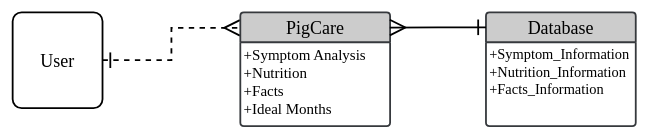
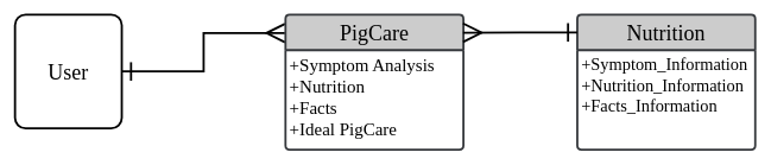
- <mxCell id="6" value="&lt;font style=&quot;font-size: 30px;&quot;&gt;Database&lt;/font&gt;" style="swimlane;childLayout=stackLayout;horizontal=1;startSize=50;horizontalStack=0;rounded=1;fontSize=14;fontStyle=0;strokeWidth=3;resizeParent=0;resizeLast=1;shadow=0;dashed=0;align=center;arcSize=4;whiteSpace=wrap;html=1;fillColor=#cccccc;strokeColor=#36393d;fontFamily=Times New Roman;" vertex="1" parent="1"><mxGeometry x="810" y="20" width="250" height="190" as="geometry" /></mxCell>
+ <mxCell id="6" value="&lt;font style=&quot;font-size: 30px;&quot;&gt;Nutrition&lt;/font&gt;" style="swimlane;childLayout=stackLayout;horizontal=1;startSize=50;horizontalStack=0;rounded=1;fontSize=14;fontStyle=0;strokeWidth=3;resizeParent=0;resizeLast=1;shadow=0;dashed=0;align=center;arcSize=4;whiteSpace=wrap;html=1;fillColor=#cccccc;strokeColor=#36393d;fontFamily=Times New Roman;" vertex="1" parent="1"><mxGeometry x="810" y="20" width="250" height="190" as="geometry" /></mxCell>
- <mxCell id="2" style="edgeStyle=orthogonalEdgeStyle;rounded=0;orthogonalLoop=1;jettySize=auto;html=1;exitX=1;exitY=0.5;exitDx=0;exitDy=0;entryX=-0.003;entryY=0.137;entryDx=0;entryDy=0;entryPerimeter=0;startArrow=ERone;startFill=0;endArrow=ERmany;endFill=0;endSize=22;startSize=22;strokeWidth=3;dashed=1;" edge="1" parent="1" source="3" target="4"><mxGeometry relative="1" as="geometry" /></mxCell>
+ <mxCell id="2" style="edgeStyle=orthogonalEdgeStyle;rounded=0;orthogonalLoop=1;jettySize=auto;html=1;exitX=1;exitY=0.5;exitDx=0;exitDy=0;entryX=-0.003;entryY=0.137;entryDx=0;entryDy=0;entryPerimeter=0;startArrow=ERone;startFill=0;endArrow=ERmany;endFill=0;endSize=22;startSize=22;strokeWidth=3;" edge="1" parent="1" source="3" target="4"><mxGeometry relative="1" as="geometry" /></mxCell>
- <mxCell id="5" value="&lt;font style=&quot;font-size: 25px;&quot;&gt;+Symptom Analysis&lt;br&gt;+Nutrition&lt;br&gt;+Facts&lt;br&gt;+Ideal Months&amp;nbsp;&lt;/font&gt;" style="align=left;strokeColor=none;fillColor=none;spacingLeft=4;fontSize=12;verticalAlign=top;resizable=0;rotatable=0;part=1;html=1;fontFamily=Times New Roman;" vertex="1" parent="4"><mxGeometry y="50" width="250" height="140" as="geometry" /></mxCell>
+ <mxCell id="5" value="&lt;font style=&quot;font-size: 25px;&quot;&gt;+Symptom Analysis&lt;br&gt;+Nutrition&lt;br&gt;+Facts&lt;br&gt;+Ideal PigCare&amp;nbsp;&lt;/font&gt;" style="align=left;strokeColor=none;fillColor=none;spacingLeft=4;fontSize=12;verticalAlign=top;resizable=0;rotatable=0;part=1;html=1;fontFamily=Times New Roman;" vertex="1" parent="4"><mxGeometry y="50" width="250" height="140" as="geometry" /></mxCell>
